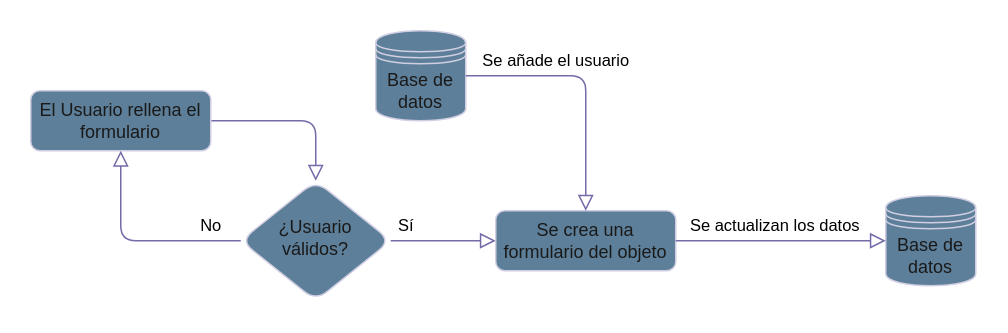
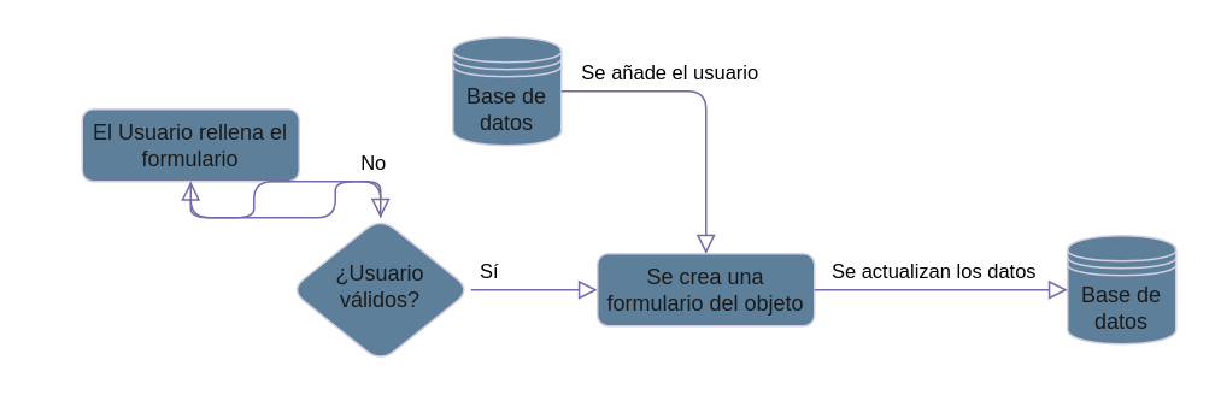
- <mxCell id="3" value="El Usuario rellena el formulario" style="rounded=1;whiteSpace=wrap;html=1;fontSize=12;glass=0;strokeWidth=1;shadow=0;labelBackgroundColor=none;fillColor=#5D7F99;strokeColor=#D0CEE2;fontColor=#1A1A1A;" parent="1" vertex="1"><mxGeometry x="20" y="60" width="120" height="40" as="geometry" /></mxCell>
+ <mxCell id="3" value="El Usuario rellena el formulario" style="rounded=1;whiteSpace=wrap;html=1;fontSize=12;glass=0;strokeWidth=1;shadow=0;labelBackgroundColor=none;fillColor=#5D7F99;strokeColor=#D0CEE2;fontColor=#1A1A1A;" parent="1" vertex="1"><mxGeometry x="45" y="60" width="120" height="40" as="geometry" /></mxCell>
